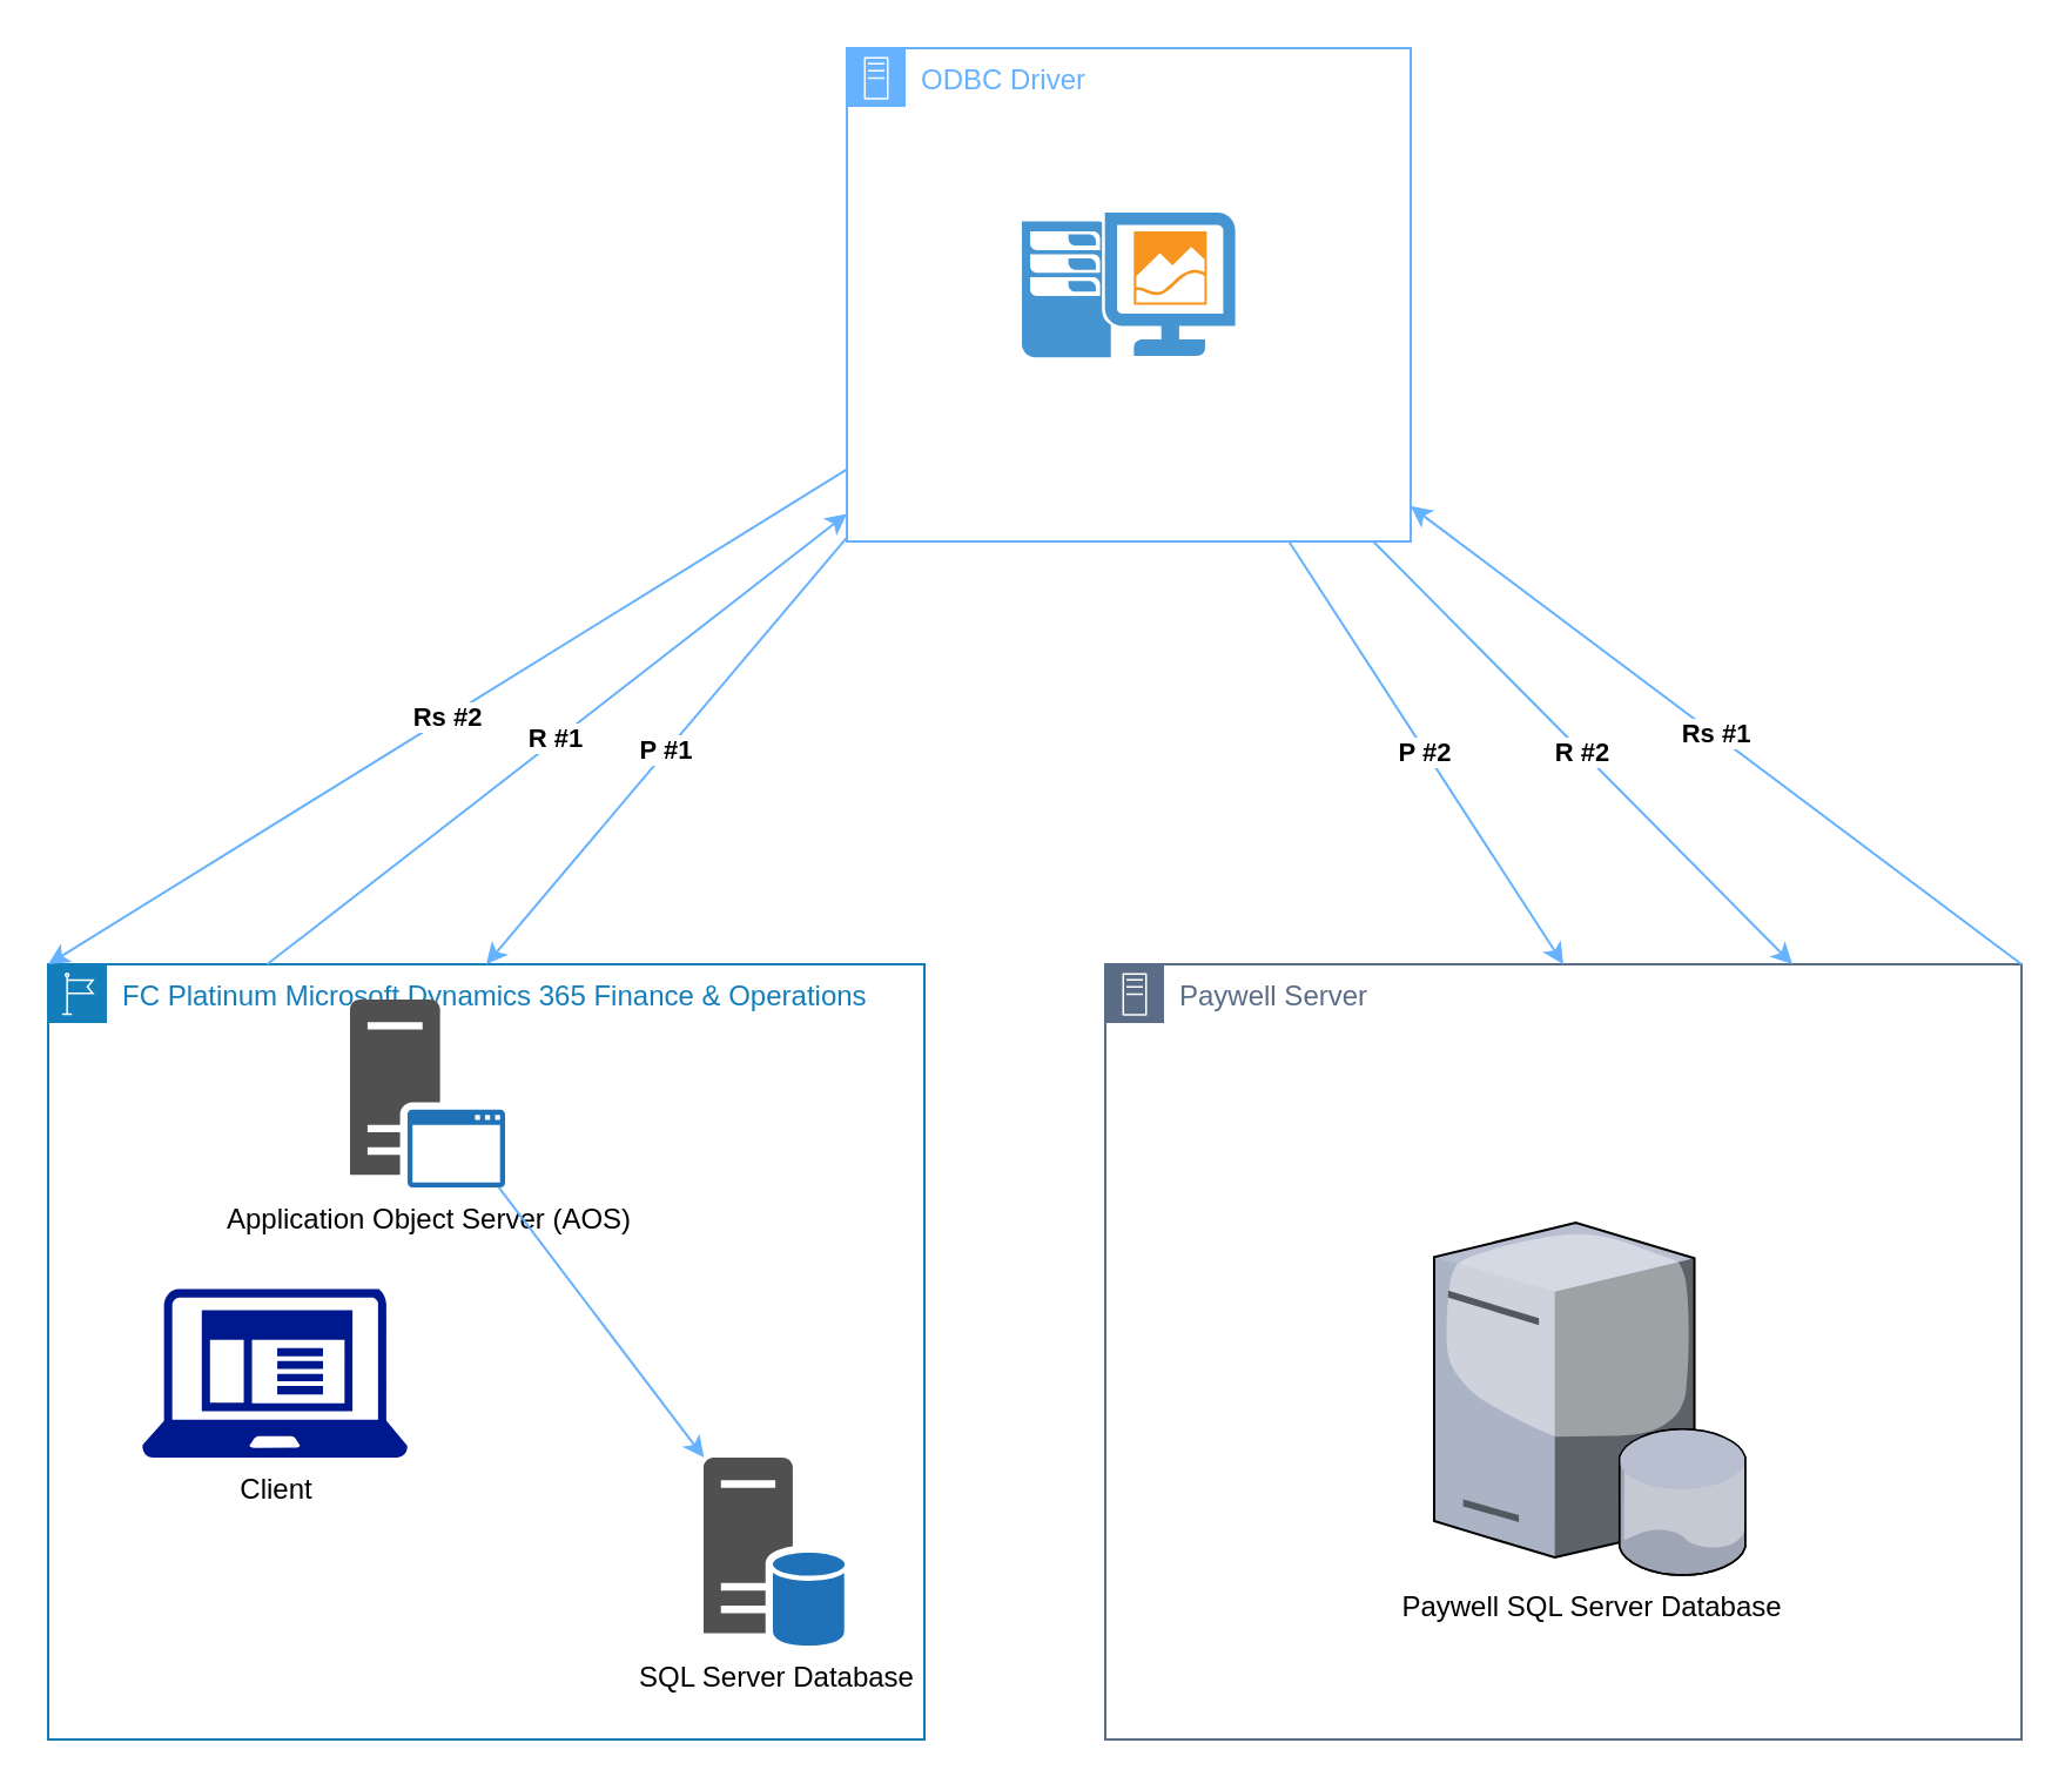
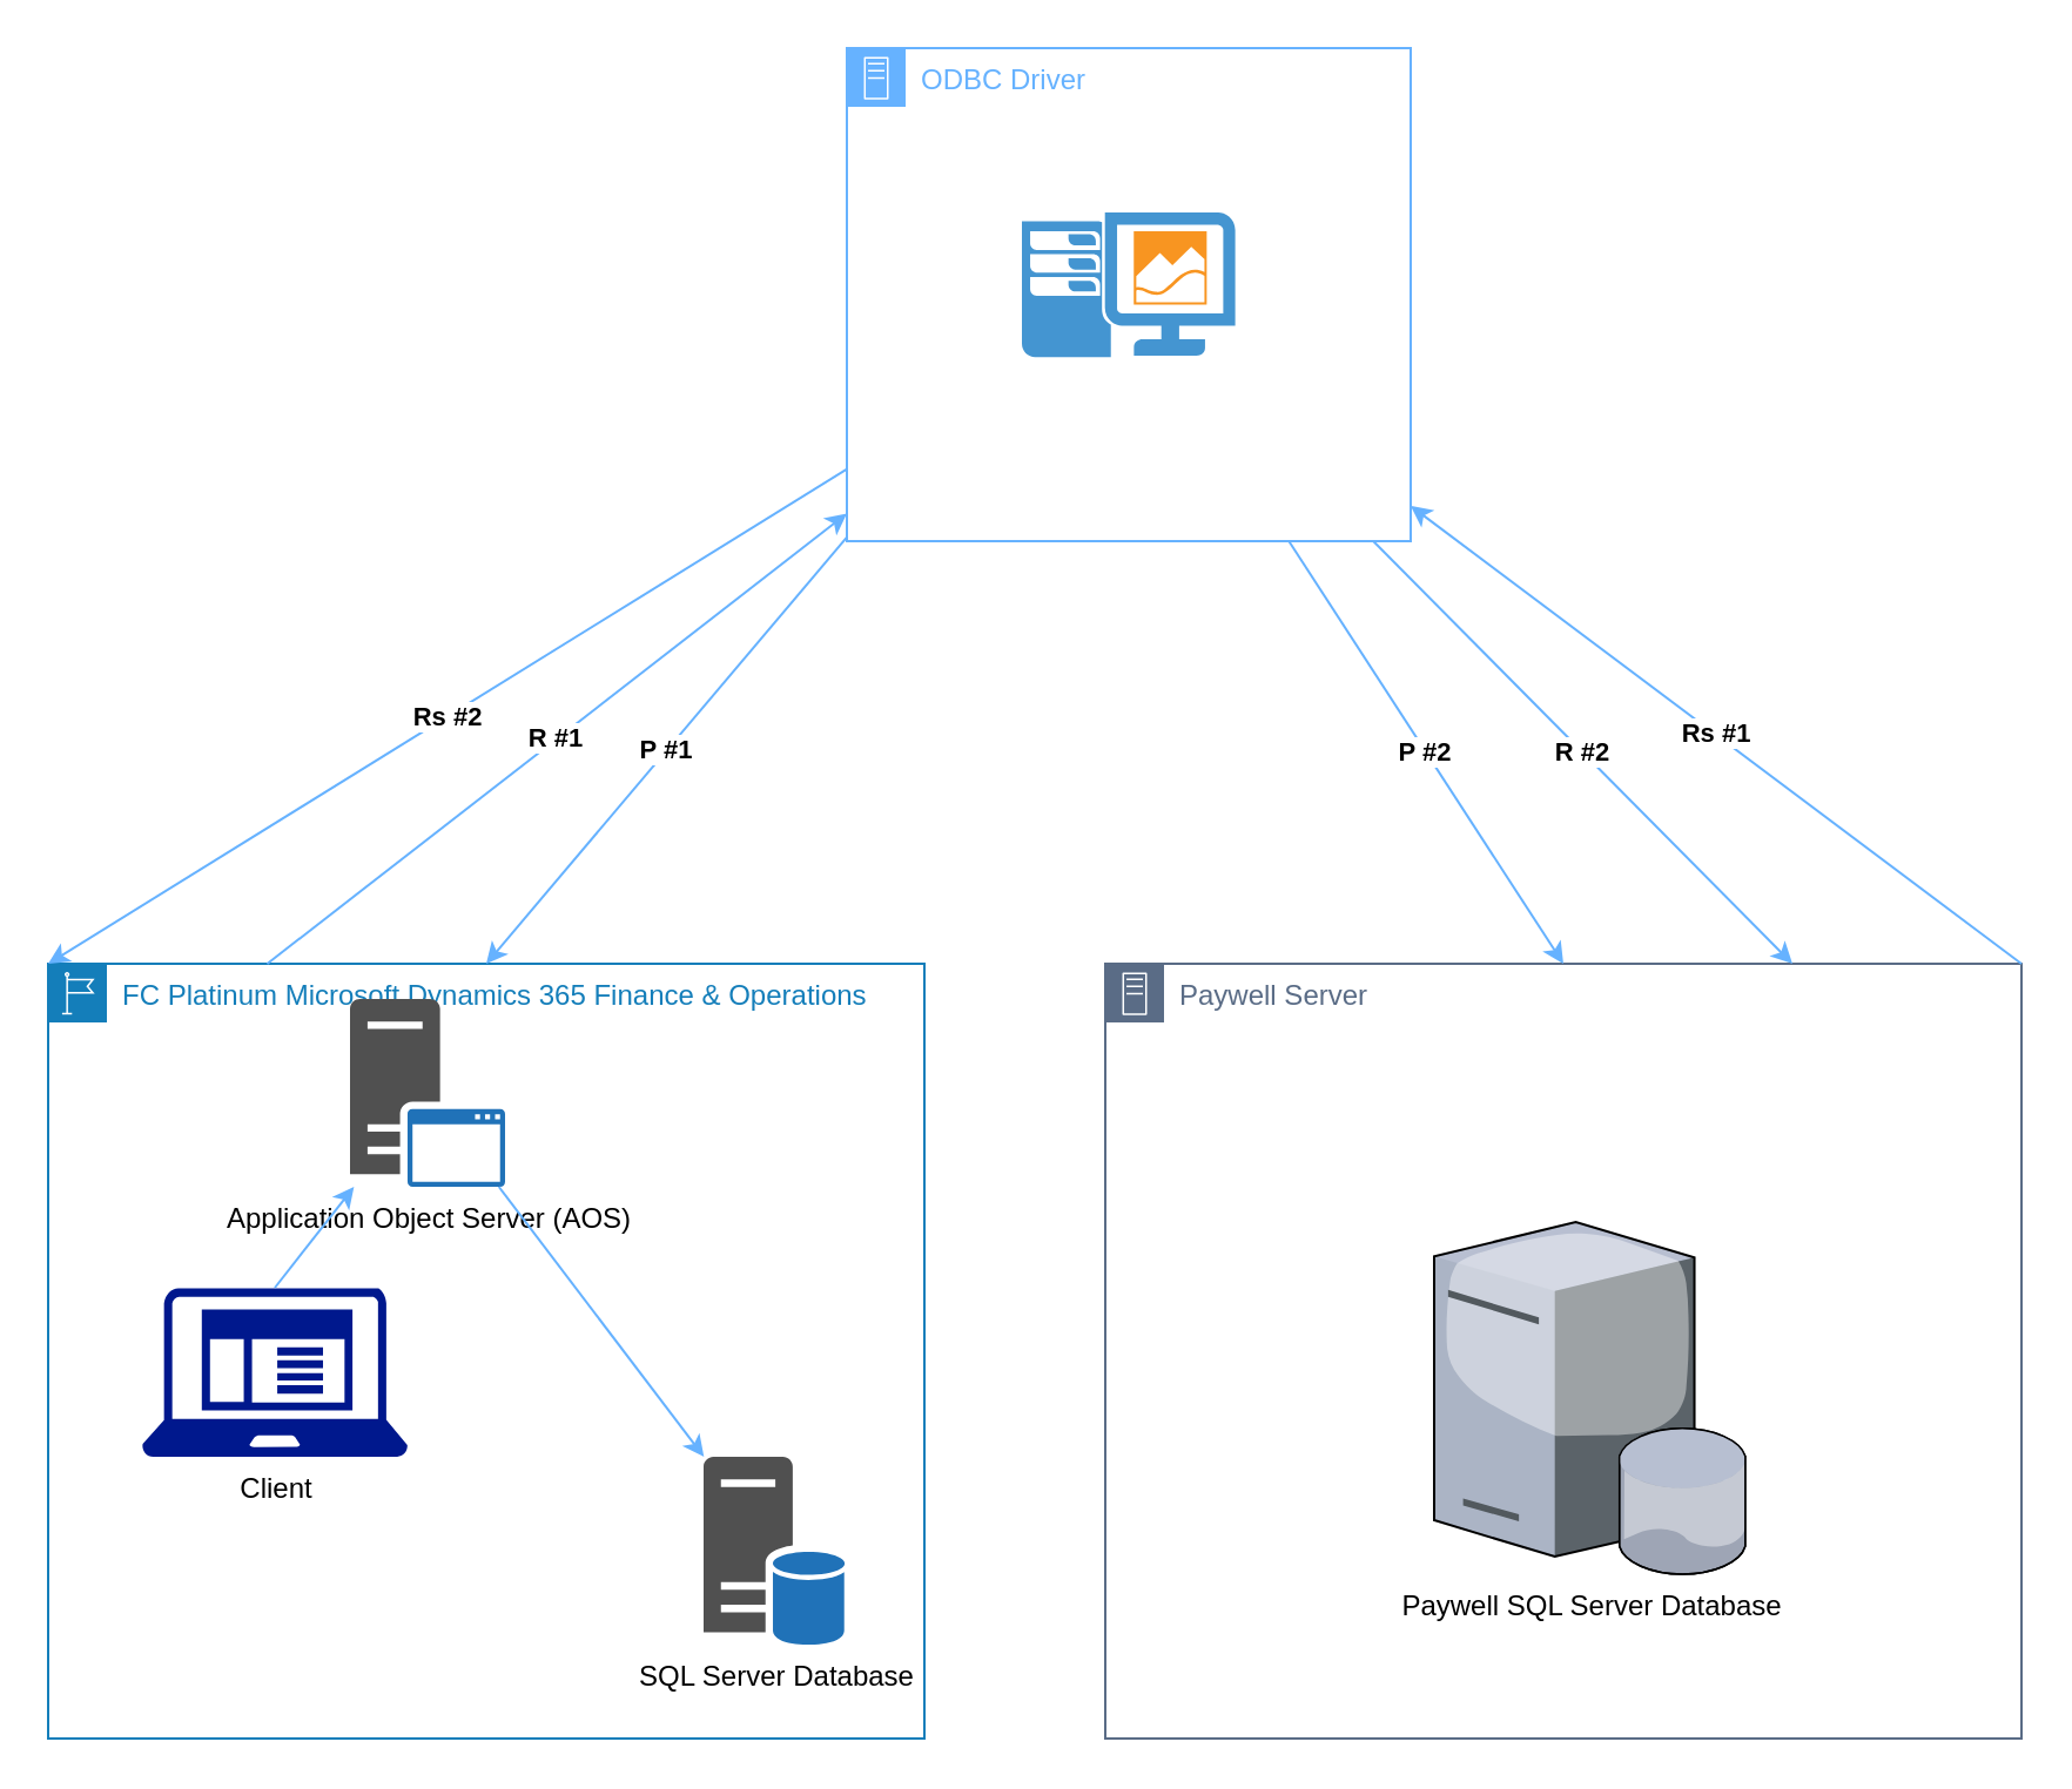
+ <mxCell id="17" value="" style="endArrow=classic;html=1;exitX=0.5;exitY=0;exitDx=0;exitDy=0;fillColor=#66B2FF;strokeColor=#66B2FF;exitPerimeter=0;" edge="1" parent="1" source="13" target="3"><mxGeometry width="50" height="50" relative="1" as="geometry"><mxPoint x="123.25" y="420" as="sourcePoint" /><mxPoint x="370" y="228.252" as="targetPoint" /></mxGeometry></mxCell>
